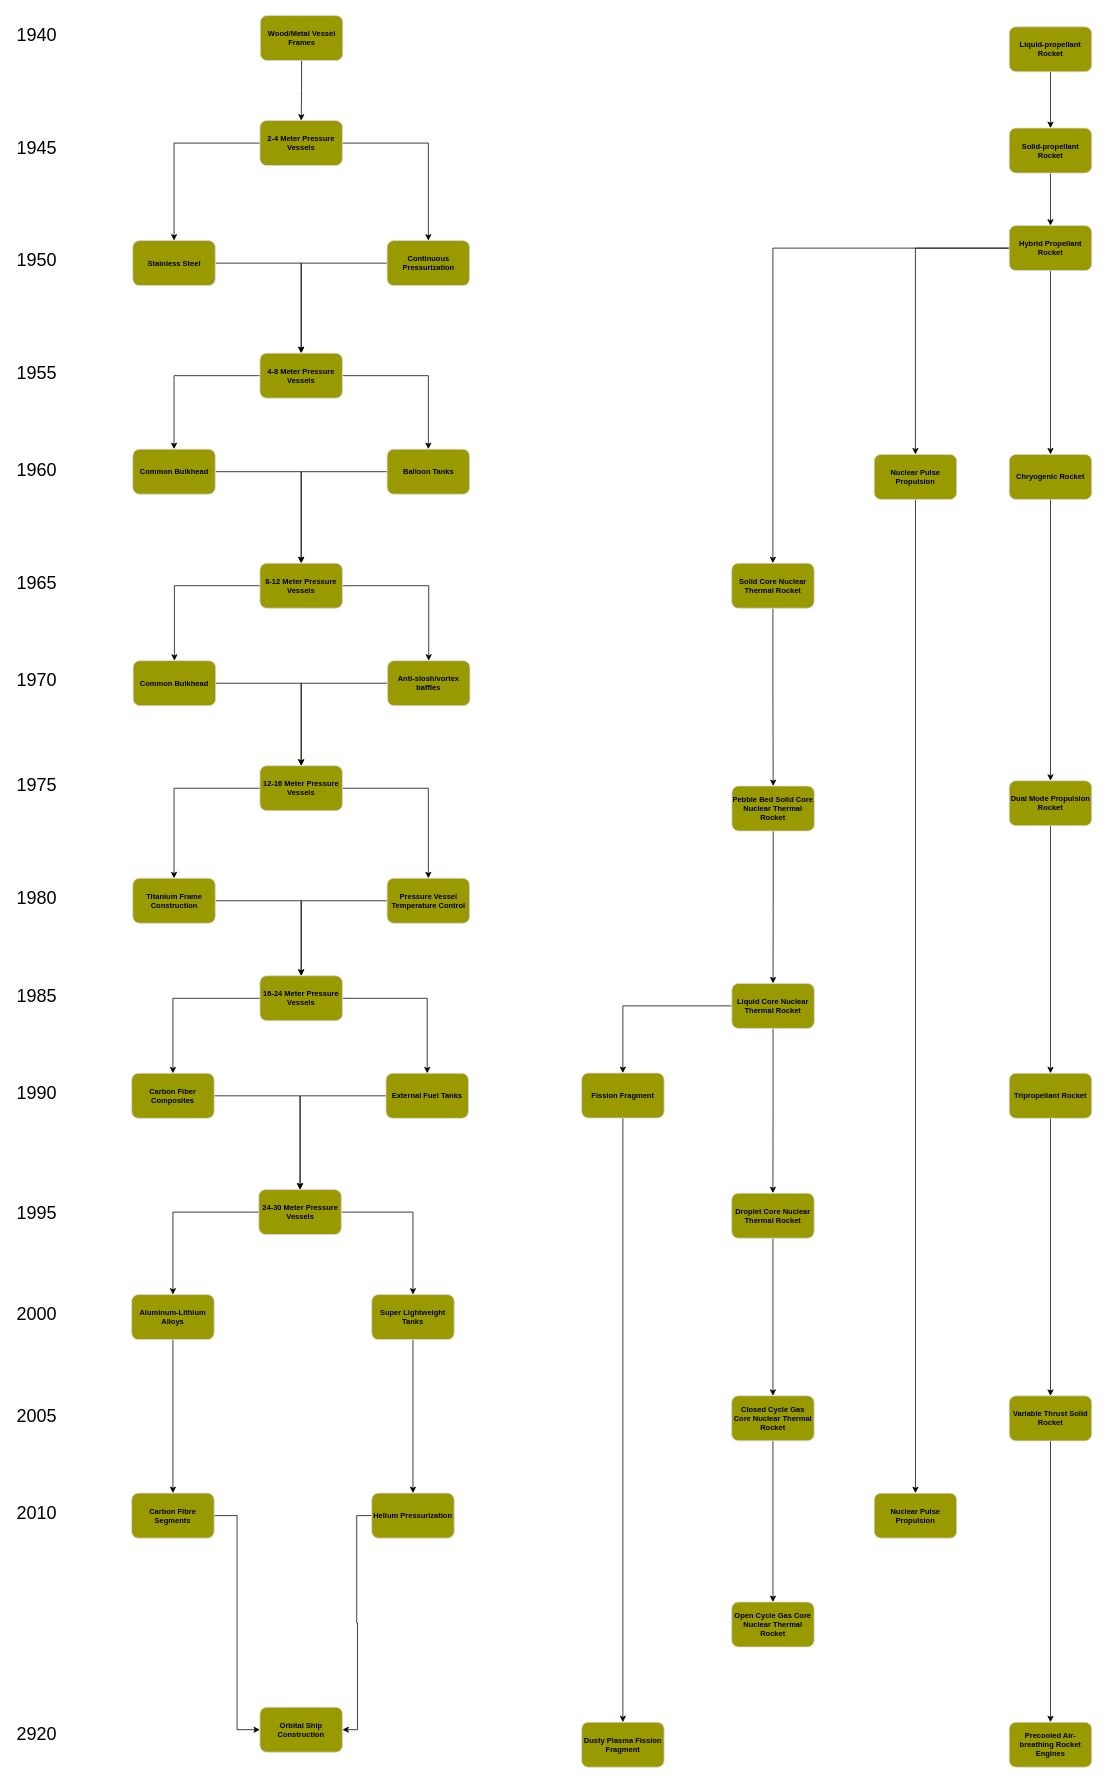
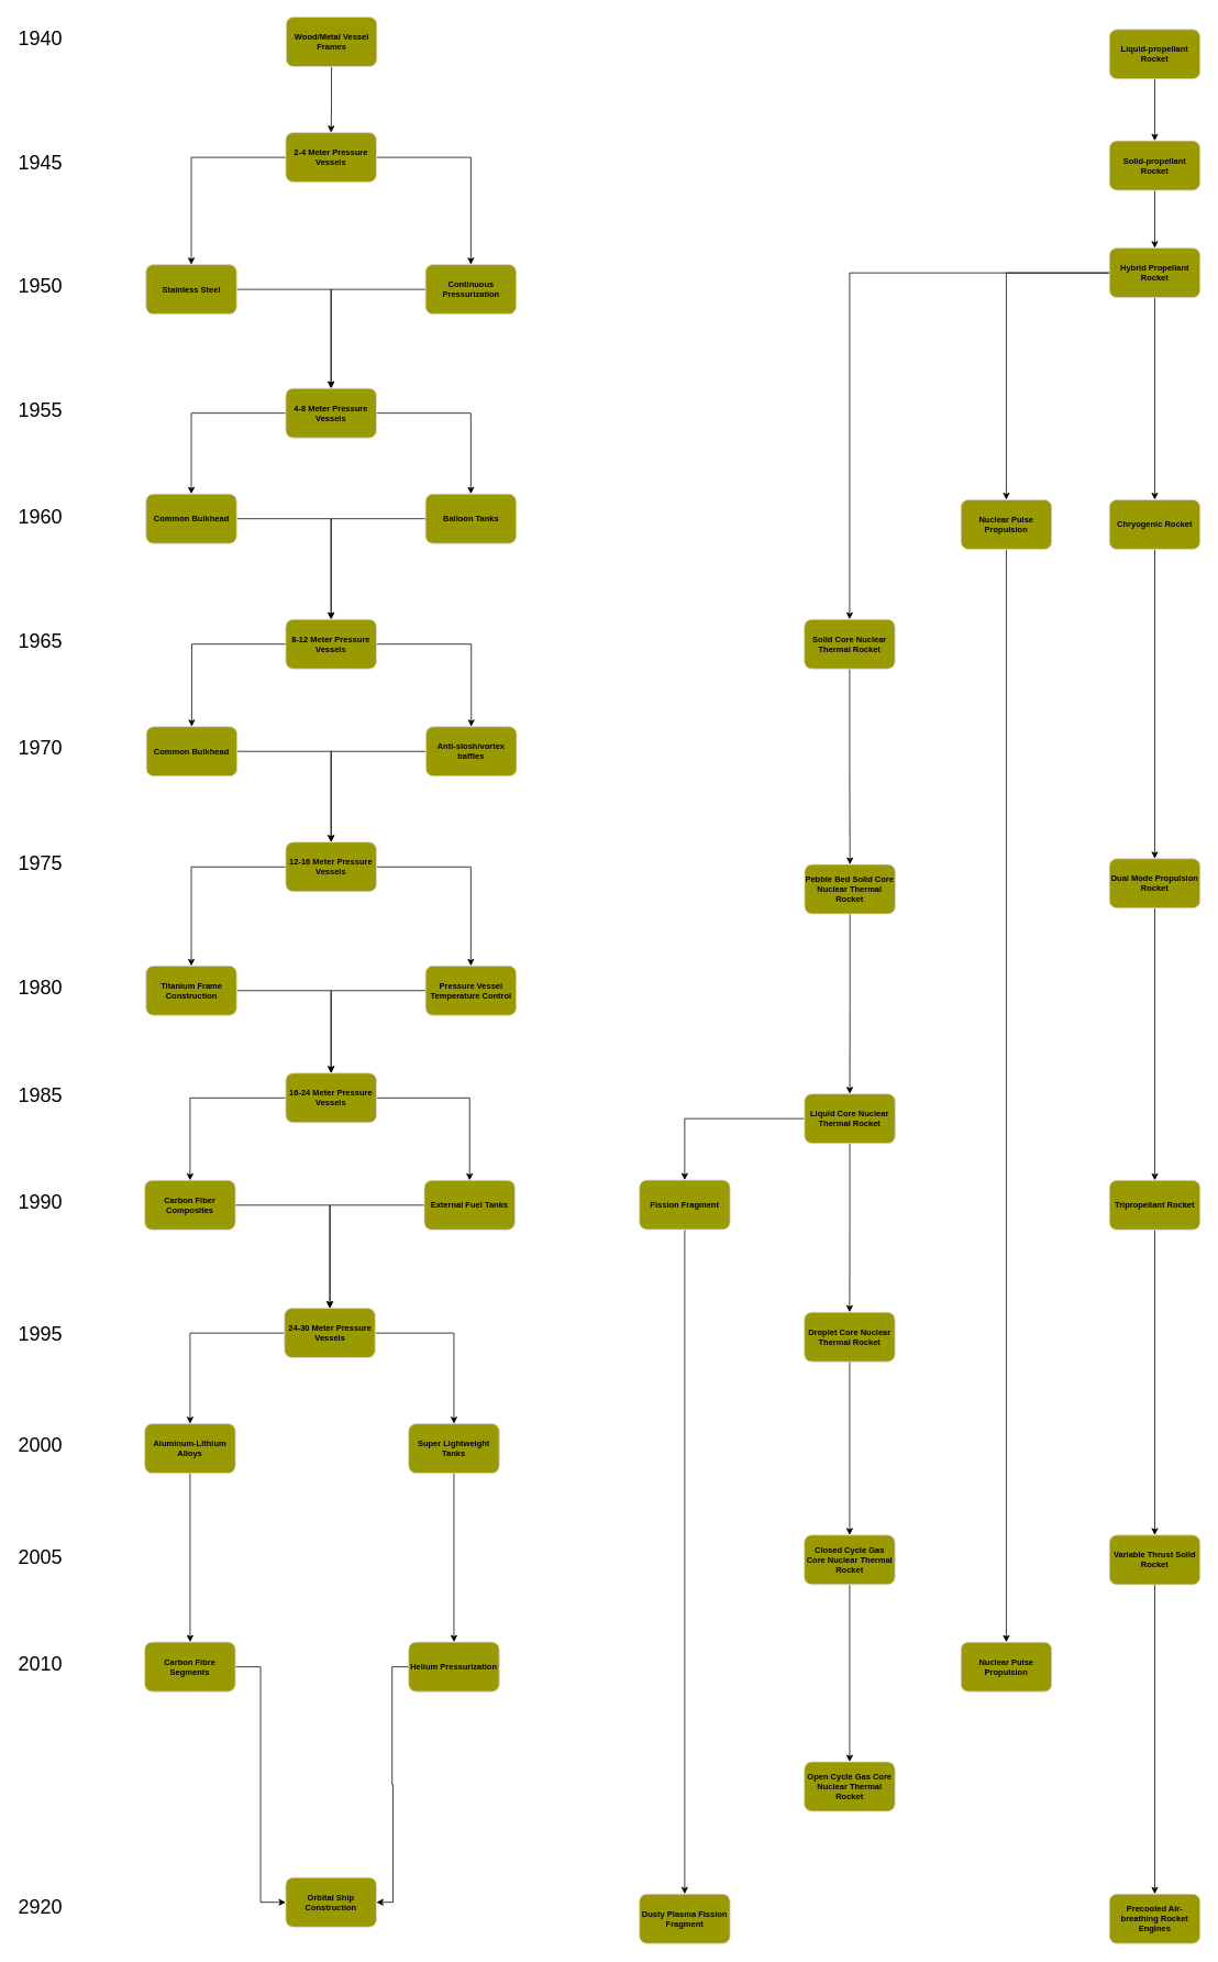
- <mxCell id="83" value="&lt;b&gt;Liquid Core Nuclear Thermal Rocket&lt;br&gt;&lt;/b&gt;" style="rounded=1;whiteSpace=wrap;html=1;strokeColor=#E1D5E7;fillColor=#999900;gradientColor=none;fontSize=10;align=center;" vertex="1" parent="1"><mxGeometry x="975.039" y="1310.333" width="110" height="60" as="geometry" /></mxCell>
+ <mxCell id="83" value="&lt;b&gt;Liquid Core Nuclear Thermal Rocket&lt;br&gt;&lt;/b&gt;" style="rounded=1;whiteSpace=wrap;html=1;strokeColor=#E1D5E7;fillColor=#999900;gradientColor=none;fontSize=10;align=center;" vertex="1" parent="1"><mxGeometry x="975.039" y="1325.333" width="110" height="60" as="geometry" /></mxCell>
